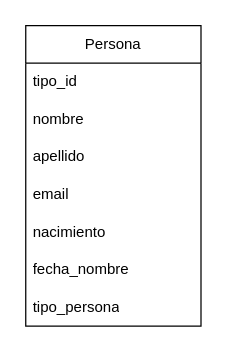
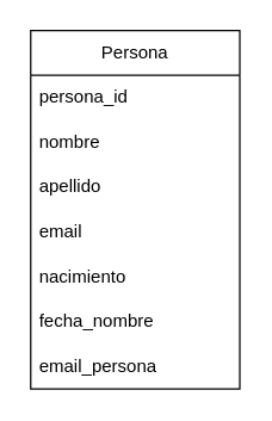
- <mxCell id="3" value="tipo_id" style="text;strokeColor=none;fillColor=none;align=left;verticalAlign=middle;spacingLeft=4;spacingRight=4;overflow=hidden;points=[[0,0.5],[1,0.5]];portConstraint=eastwest;rotatable=0;whiteSpace=wrap;html=1;" vertex="1" parent="2"><mxGeometry y="30" width="140" height="30" as="geometry" /></mxCell>
+ <mxCell id="3" value="persona_id" style="text;strokeColor=none;fillColor=none;align=left;verticalAlign=middle;spacingLeft=4;spacingRight=4;overflow=hidden;points=[[0,0.5],[1,0.5]];portConstraint=eastwest;rotatable=0;whiteSpace=wrap;html=1;" vertex="1" parent="2"><mxGeometry y="30" width="140" height="30" as="geometry" /></mxCell>
- <mxCell id="9" value="tipo_persona" style="text;strokeColor=none;fillColor=none;align=left;verticalAlign=middle;spacingLeft=4;spacingRight=4;overflow=hidden;points=[[0,0.5],[1,0.5]];portConstraint=eastwest;rotatable=0;whiteSpace=wrap;html=1;" vertex="1" parent="2"><mxGeometry y="210" width="140" height="30" as="geometry" /></mxCell>
+ <mxCell id="9" value="email_persona" style="text;strokeColor=none;fillColor=none;align=left;verticalAlign=middle;spacingLeft=4;spacingRight=4;overflow=hidden;points=[[0,0.5],[1,0.5]];portConstraint=eastwest;rotatable=0;whiteSpace=wrap;html=1;" vertex="1" parent="2"><mxGeometry y="210" width="140" height="30" as="geometry" /></mxCell>
